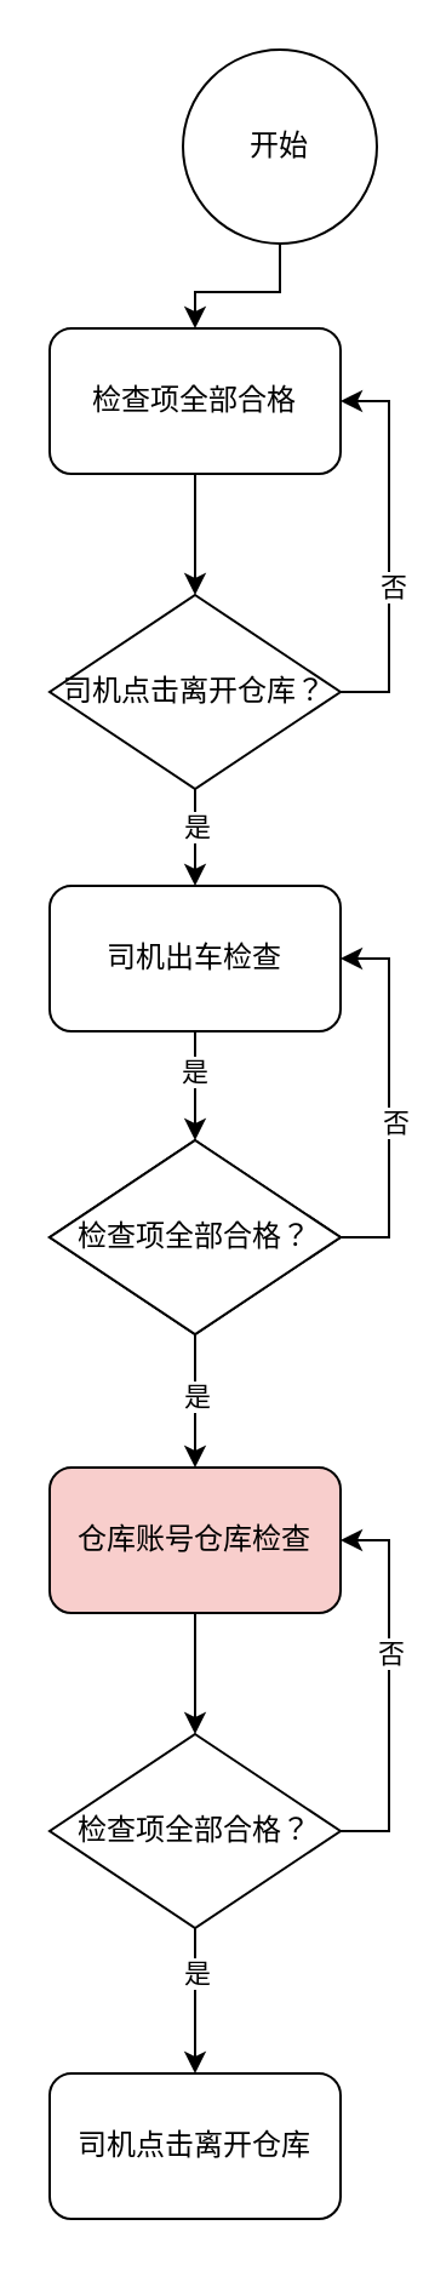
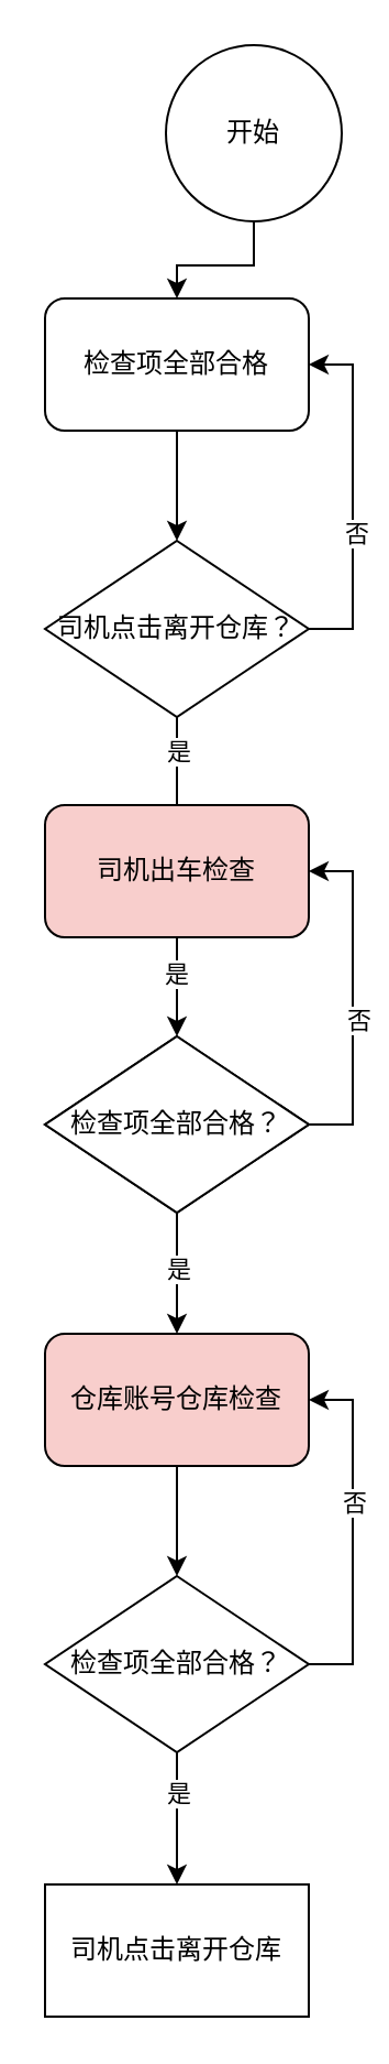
- <mxCell id="8" style="edgeStyle=orthogonalEdgeStyle;rounded=0;orthogonalLoop=1;jettySize=auto;html=1;exitX=0.5;exitY=1;exitDx=0;exitDy=0;entryX=0.5;entryY=0;entryDx=0;entryDy=0;" edge="1" parent="1" source="10" target="13"><mxGeometry relative="1" as="geometry" /></mxCell>
+ <mxCell id="8" style="edgeStyle=orthogonalEdgeStyle;rounded=0;orthogonalLoop=1;jettySize=auto;html=1;exitX=0.5;exitY=1;exitDx=0;exitDy=0;entryX=0.5;entryY=0;entryDx=0;entryDy=0;endArrow=none;" edge="1" parent="1" source="10" target="13"><mxGeometry relative="1" as="geometry" /></mxCell>
- <mxCell id="13" value="司机出车检查" style="rounded=1;whiteSpace=wrap;html=1;" vertex="1" parent="1"><mxGeometry x="20" y="365" width="120" height="60" as="geometry" /></mxCell>
+ <mxCell id="13" value="司机出车检查" style="rounded=1;whiteSpace=wrap;html=1;fillColor=#f8cecc;" vertex="1" parent="1"><mxGeometry x="20" y="365" width="120" height="60" as="geometry" /></mxCell>
- <mxCell id="27" value="司机点击离开仓库" style="rounded=1;whiteSpace=wrap;html=1;" vertex="1" parent="1"><mxGeometry x="20" y="855" width="120" height="60" as="geometry" /></mxCell>
+ <mxCell id="27" value="司机点击离开仓库" style="whiteSpace=wrap;html=1;rounded=0;" vertex="1" parent="1"><mxGeometry x="20" y="855" width="120" height="60" as="geometry" /></mxCell>
